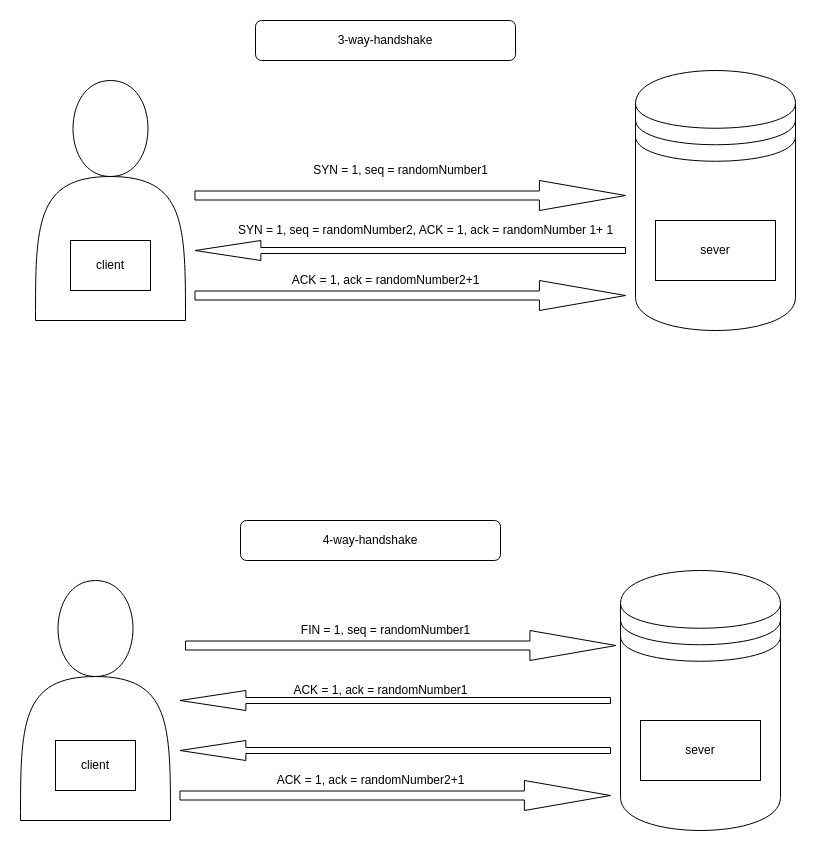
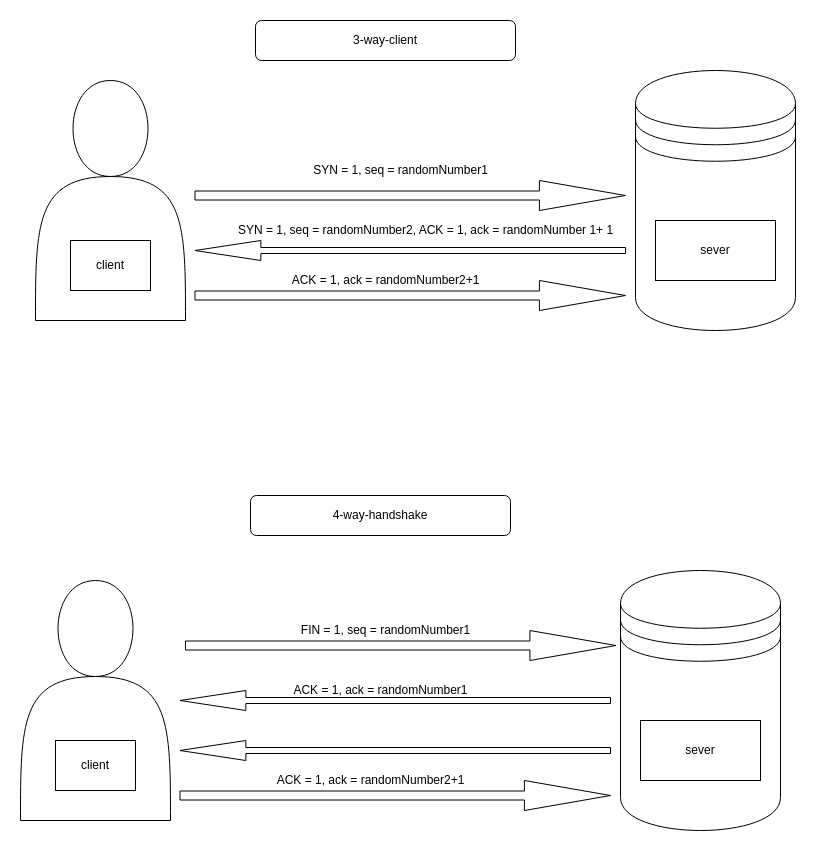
- <mxCell id="11" value="3-way-handshake" style="rounded=1;whiteSpace=wrap;html=1;strokeColor=#000000;" vertex="1" parent="1"><mxGeometry x="255" y="20" width="260" height="40" as="geometry" /></mxCell>
+ <mxCell id="11" value="3-way-client" style="rounded=1;whiteSpace=wrap;html=1;strokeColor=#000000;" vertex="1" parent="1"><mxGeometry x="255" y="20" width="260" height="40" as="geometry" /></mxCell>
- <mxCell id="21" value="4-way-handshake" style="rounded=1;whiteSpace=wrap;html=1;strokeColor=#000000;" vertex="1" parent="1"><mxGeometry x="240" y="520" width="260" height="40" as="geometry" /></mxCell>
+ <mxCell id="21" value="4-way-handshake" style="rounded=1;whiteSpace=wrap;html=1;strokeColor=#000000;" vertex="1" parent="1"><mxGeometry x="250" y="495" width="260" height="40" as="geometry" /></mxCell>
